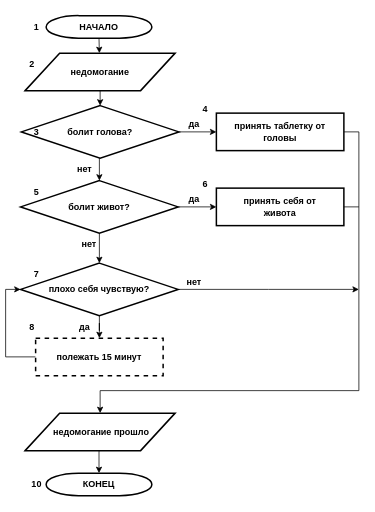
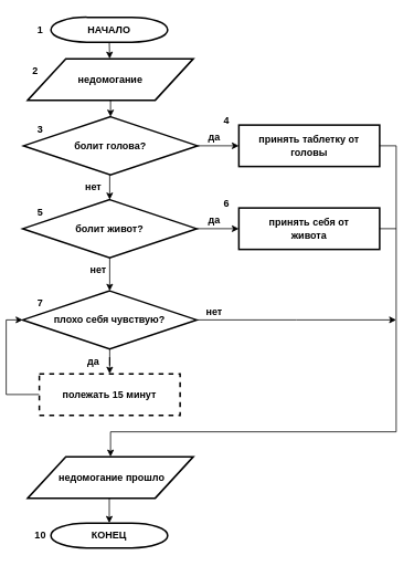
- <mxCell id="16" value="&lt;font style=&quot;vertical-align: inherit;&quot;&gt;&lt;font style=&quot;vertical-align: inherit;&quot;&gt;3&lt;br&gt;&lt;/font&gt;&lt;/font&gt;" style="text;html=1;align=center;verticalAlign=middle;resizable=0;points=[];autosize=1;strokeColor=none;fillColor=none;fontStyle=1" parent="1" vertex="1"><mxGeometry x="25.5" y="160" width="30" height="30" as="geometry" /></mxCell>
+ <mxCell id="16" value="&lt;font style=&quot;vertical-align: inherit;&quot;&gt;&lt;font style=&quot;vertical-align: inherit;&quot;&gt;3&lt;br&gt;&lt;/font&gt;&lt;/font&gt;" style="text;html=1;align=center;verticalAlign=middle;resizable=0;points=[];autosize=1;strokeColor=none;fillColor=none;fontStyle=1" parent="1" vertex="1"><mxGeometry x="25.5" y="140" width="30" height="30" as="geometry" /></mxCell>
- <mxCell id="37" value="&lt;font style=&quot;vertical-align: inherit;&quot;&gt;&lt;font style=&quot;vertical-align: inherit;&quot;&gt;8&lt;br&gt;&lt;/font&gt;&lt;/font&gt;" style="text;html=1;align=center;verticalAlign=middle;resizable=0;points=[];autosize=1;strokeColor=none;fillColor=none;fontStyle=1" parent="1" vertex="1"><mxGeometry x="20" y="420" width="30" height="30" as="geometry" /></mxCell>
